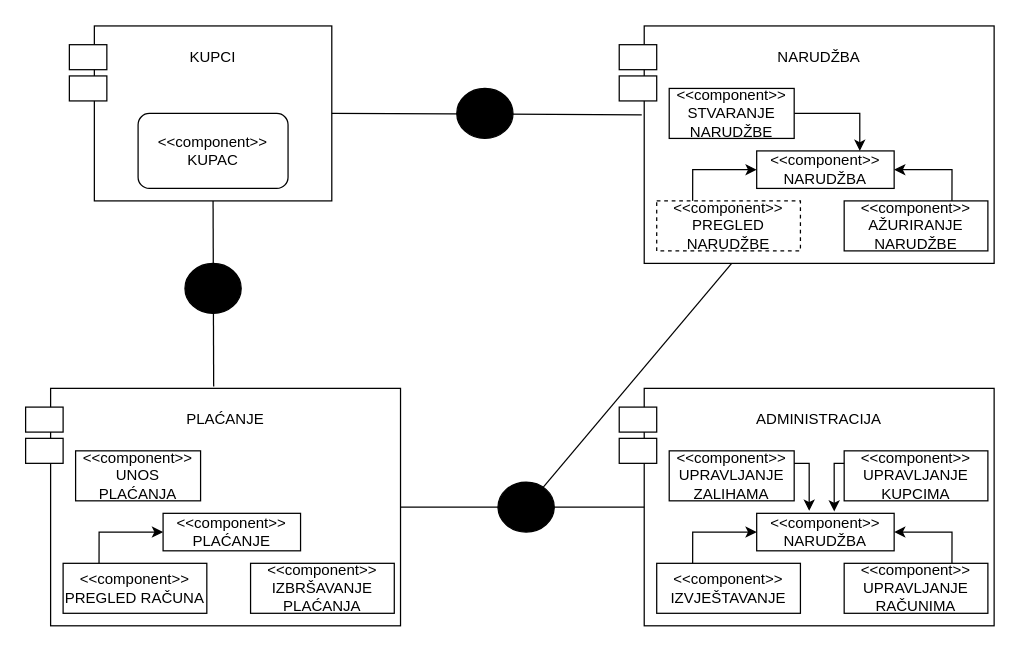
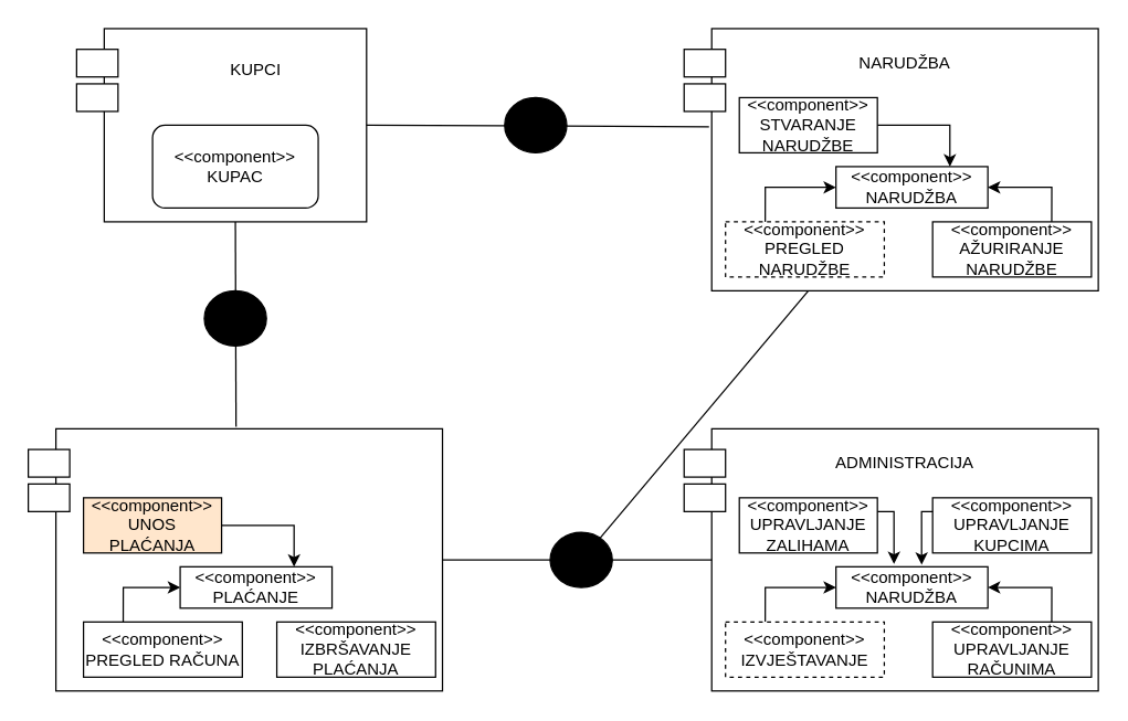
- <mxCell id="3" value="KUPCI" style="text;html=1;align=center;verticalAlign=middle;whiteSpace=wrap;rounded=0;" vertex="1" parent="1"><mxGeometry x="140" y="30" width="60" height="30" as="geometry" /></mxCell>
+ <mxCell id="3" value="KUPCI" style="text;html=1;align=center;verticalAlign=middle;whiteSpace=wrap;rounded=0;" vertex="1" parent="1"><mxGeometry x="155" y="35" width="60" height="30" as="geometry" /></mxCell>
- <mxCell id="19" value="PLAĆANJE" style="text;html=1;align=center;verticalAlign=middle;whiteSpace=wrap;rounded=0;" vertex="1" parent="1"><mxGeometry x="150" y="320" width="60" height="30" as="geometry" /></mxCell>
- <mxCell id="24" value="&amp;lt;&amp;lt;component&amp;gt;&amp;gt;&lt;div&gt;UNOS PLAĆANJA&lt;/div&gt;" style="rounded=0;whiteSpace=wrap;html=1;" vertex="1" parent="1"><mxGeometry x="60" y="360" width="100" height="40" as="geometry" /></mxCell>
+ <mxCell id="24" value="&amp;lt;&amp;lt;component&amp;gt;&amp;gt;&lt;div&gt;UNOS PLAĆANJA&lt;/div&gt;" style="rounded=0;whiteSpace=wrap;html=1;fillColor=#ffe6cc;" vertex="1" parent="1"><mxGeometry x="60" y="360" width="100" height="40" as="geometry" /></mxCell>
+ <mxCell id="23" style="edgeStyle=orthogonalEdgeStyle;rounded=0;orthogonalLoop=1;jettySize=auto;html=1;exitX=1;exitY=0.5;exitDx=0;exitDy=0;entryX=0.75;entryY=0;entryDx=0;entryDy=0;" edge="1" parent="1" source="24" target="20"><mxGeometry relative="1" as="geometry" /></mxCell>
- <mxCell id="26" value="&amp;lt;&amp;lt;component&amp;gt;&amp;gt;&lt;div&gt;PREGLED RAČUNA&lt;/div&gt;" style="rounded=0;whiteSpace=wrap;html=1;" vertex="1" parent="1"><mxGeometry x="50" y="450" width="115" height="40" as="geometry" /></mxCell>
+ <mxCell id="26" value="&amp;lt;&amp;lt;component&amp;gt;&amp;gt;&lt;div&gt;PREGLED RAČUNA&lt;/div&gt;" style="rounded=0;whiteSpace=wrap;html=1;" vertex="1" parent="1"><mxGeometry x="60" y="450" width="115" height="40" as="geometry" /></mxCell>
- <mxCell id="35" value="&amp;lt;&amp;lt;component&amp;gt;&amp;gt;&lt;div&gt;IZVJEŠTAVANJE&lt;/div&gt;" style="rounded=0;whiteSpace=wrap;html=1;" vertex="1" parent="1"><mxGeometry x="525" y="450" width="115" height="40" as="geometry" /></mxCell>
+ <mxCell id="35" value="&amp;lt;&amp;lt;component&amp;gt;&amp;gt;&lt;div&gt;IZVJEŠTAVANJE&lt;/div&gt;" style="rounded=0;whiteSpace=wrap;html=1;dashed=1;" vertex="1" parent="1"><mxGeometry x="525" y="450" width="115" height="40" as="geometry" /></mxCell>
